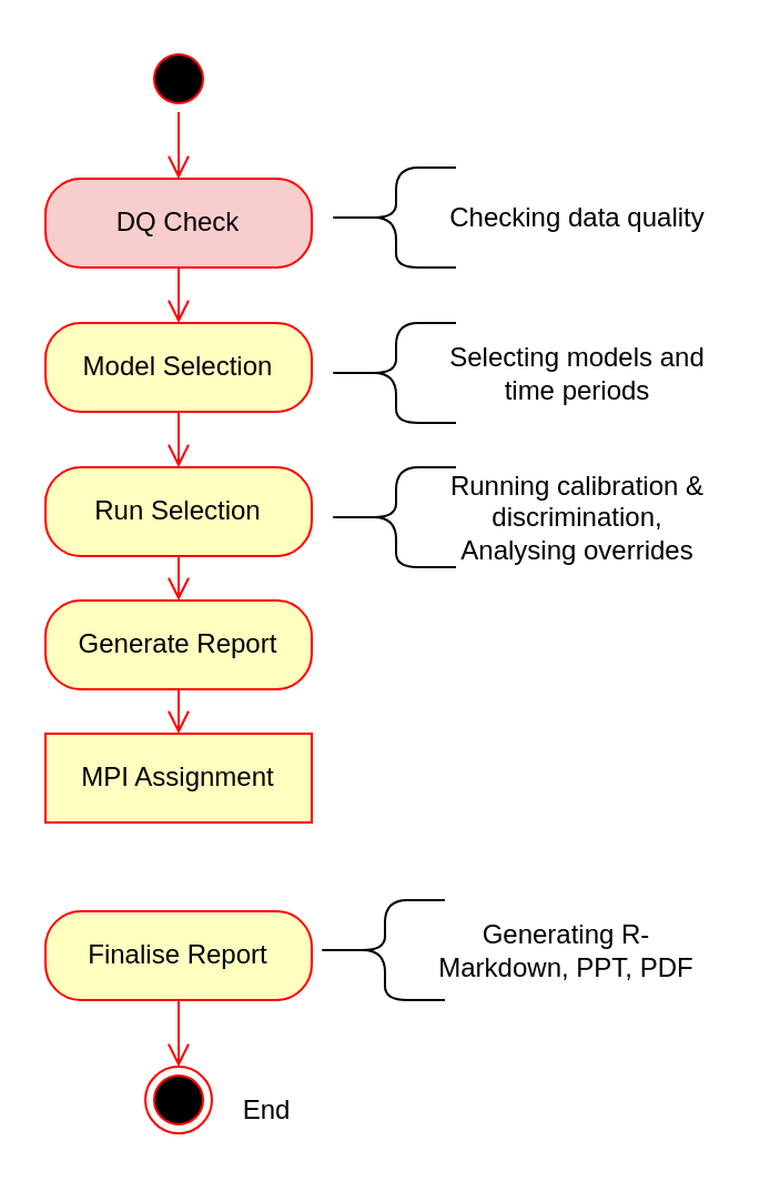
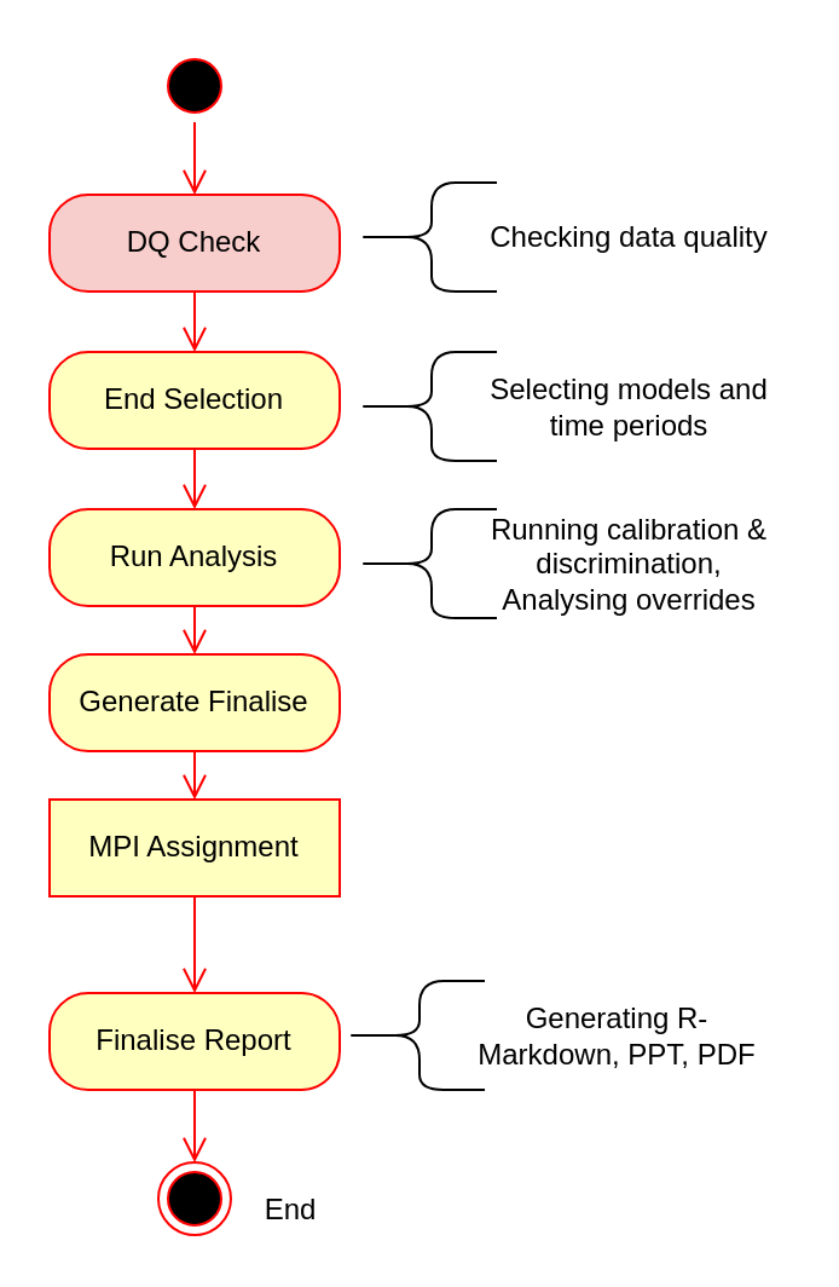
- <mxCell id="4" value="Model Selection" style="rounded=1;whiteSpace=wrap;html=1;arcSize=40;fontColor=#000000;fillColor=#ffffc0;strokeColor=#ff0000;" vertex="1" parent="1"><mxGeometry x="20" y="145" width="120" height="40" as="geometry" /></mxCell>
+ <mxCell id="4" value="End Selection" style="rounded=1;whiteSpace=wrap;html=1;arcSize=40;fontColor=#000000;fillColor=#ffffc0;strokeColor=#ff0000;" vertex="1" parent="1"><mxGeometry x="20" y="145" width="120" height="40" as="geometry" /></mxCell>
- <mxCell id="6" value="Run Selection" style="rounded=1;whiteSpace=wrap;html=1;arcSize=40;fontColor=#000000;fillColor=#ffffc0;strokeColor=#ff0000;" vertex="1" parent="1"><mxGeometry x="20" y="210" width="120" height="40" as="geometry" /></mxCell>
+ <mxCell id="6" value="Run Analysis" style="rounded=1;whiteSpace=wrap;html=1;arcSize=40;fontColor=#000000;fillColor=#ffffc0;strokeColor=#ff0000;" vertex="1" parent="1"><mxGeometry x="20" y="210" width="120" height="40" as="geometry" /></mxCell>
- <mxCell id="8" value="Generate Report" style="rounded=1;whiteSpace=wrap;html=1;arcSize=40;fontColor=#000000;fillColor=#ffffc0;strokeColor=#ff0000;" vertex="1" parent="1"><mxGeometry x="20" y="270" width="120" height="40" as="geometry" /></mxCell>
+ <mxCell id="8" value="Generate Finalise" style="rounded=1;whiteSpace=wrap;html=1;arcSize=40;fontColor=#000000;fillColor=#ffffc0;strokeColor=#ff0000;" vertex="1" parent="1"><mxGeometry x="20" y="270" width="120" height="40" as="geometry" /></mxCell>
+ <mxCell id="11" value="" style="edgeStyle=orthogonalEdgeStyle;html=1;verticalAlign=bottom;endArrow=open;endSize=8;strokeColor=#ff0000;entryX=0.5;entryY=0;entryDx=0;entryDy=0;" edge="1" source="10" parent="1" target="12"><mxGeometry relative="1" as="geometry"><mxPoint x="80" y="380" as="targetPoint" /></mxGeometry></mxCell>
